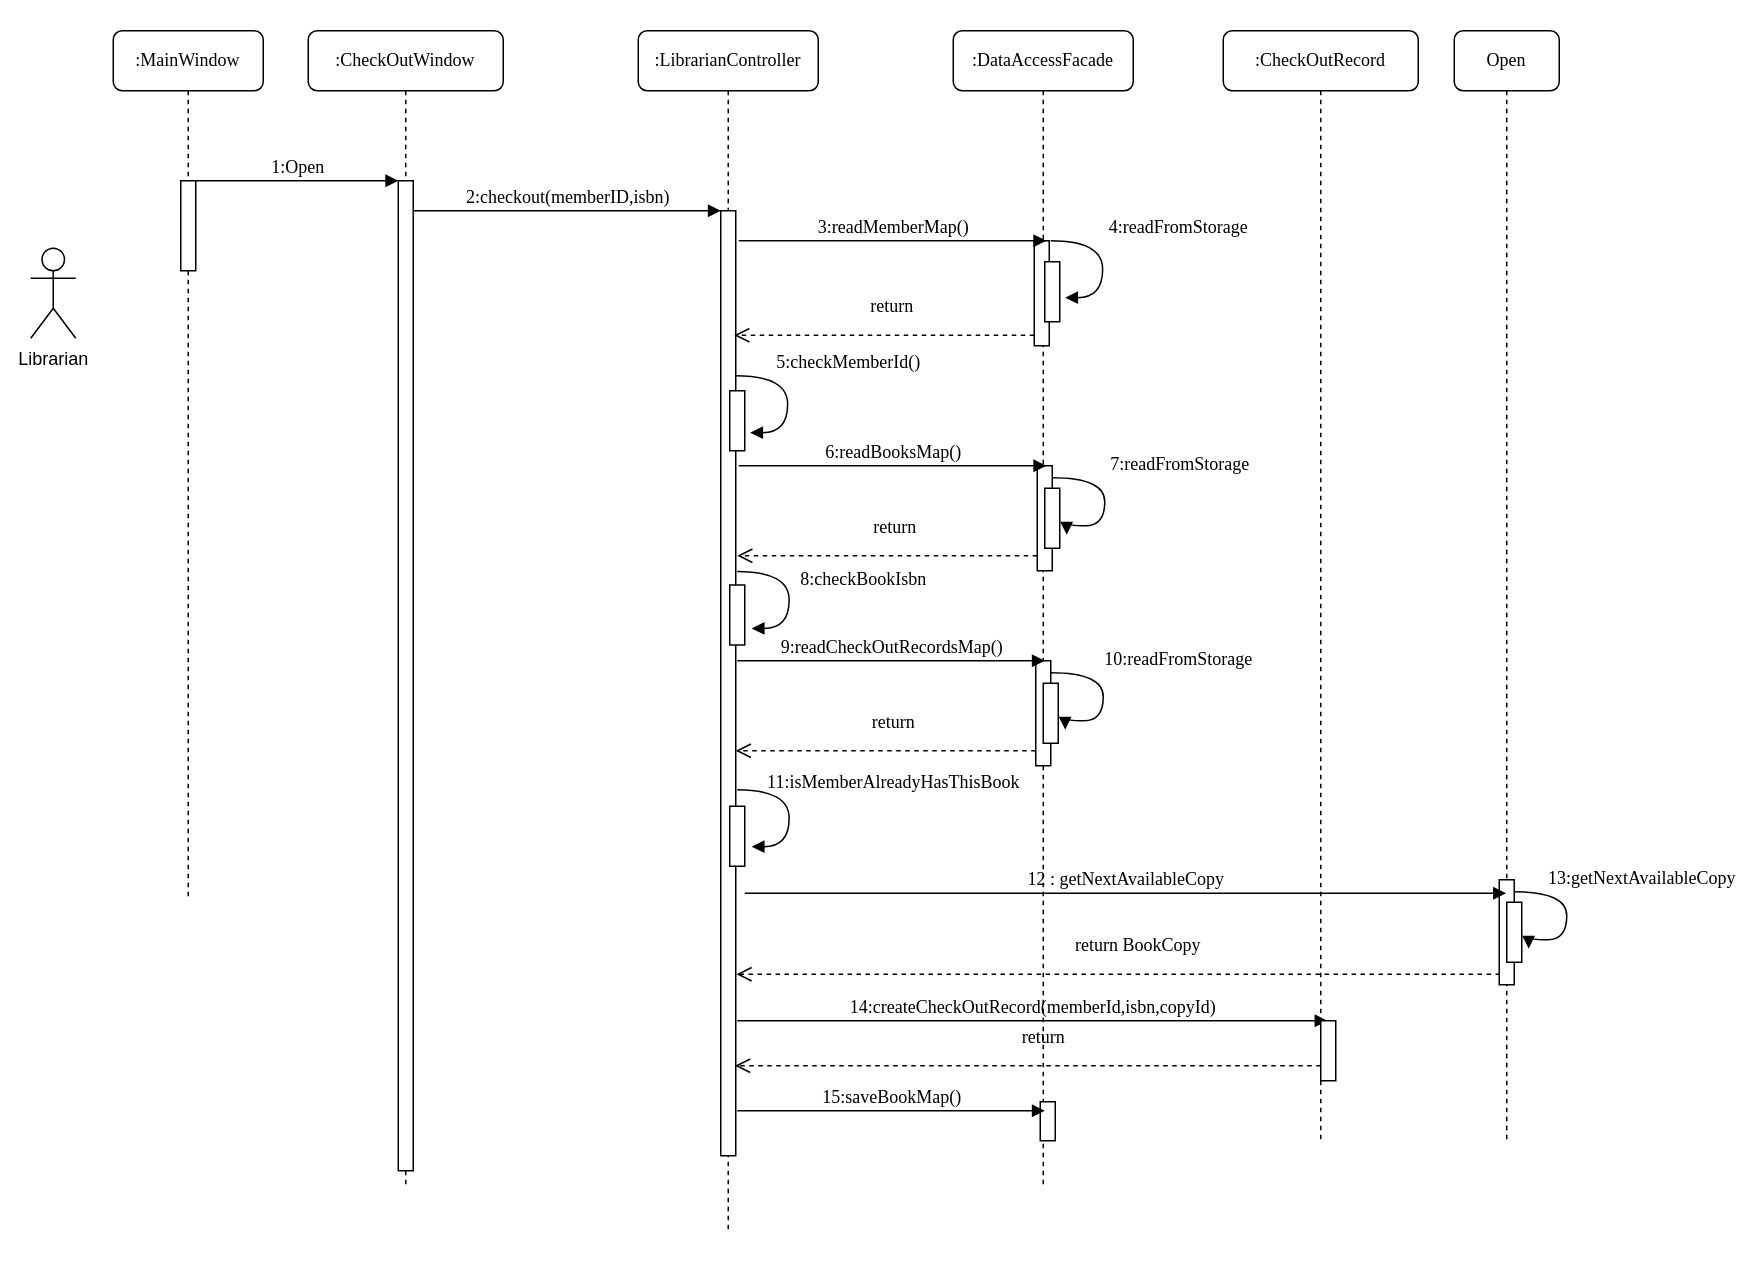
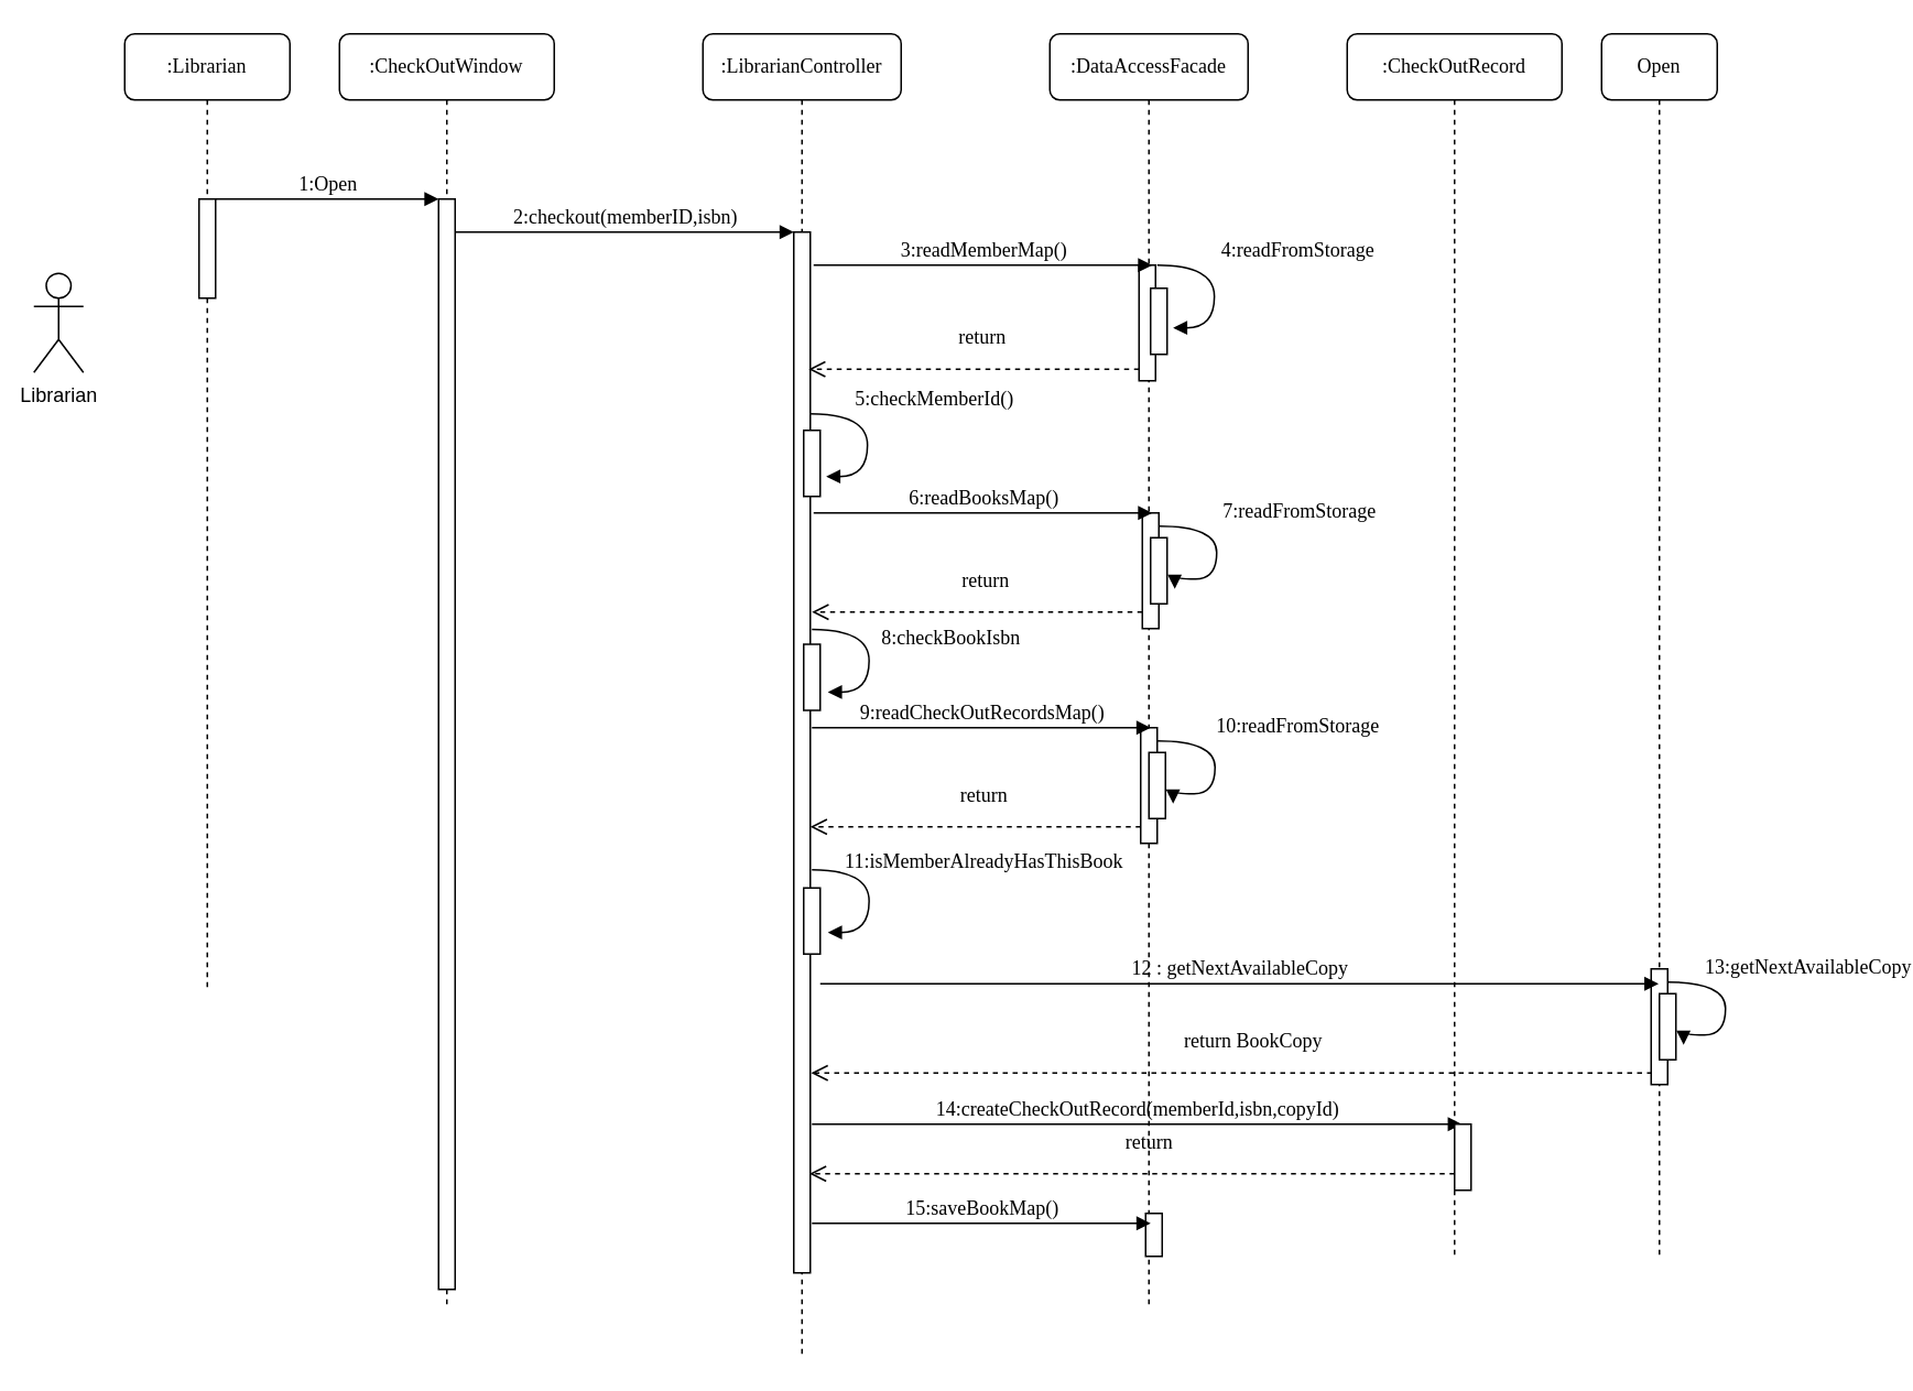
- <mxCell id="20" value=":MainWindow" style="shape=umlLifeline;perimeter=lifelinePerimeter;whiteSpace=wrap;html=1;container=1;collapsible=0;recursiveResize=0;outlineConnect=0;rounded=1;shadow=0;comic=0;labelBackgroundColor=none;strokeWidth=1;fontFamily=Verdana;fontSize=12;align=center;" parent="1" vertex="1"><mxGeometry x="75" y="20" width="100" height="580" as="geometry" /></mxCell>
+ <mxCell id="20" value=":Librarian" style="shape=umlLifeline;perimeter=lifelinePerimeter;whiteSpace=wrap;html=1;container=1;collapsible=0;recursiveResize=0;outlineConnect=0;rounded=1;shadow=0;comic=0;labelBackgroundColor=none;strokeWidth=1;fontFamily=Verdana;fontSize=12;align=center;" parent="1" vertex="1"><mxGeometry x="75" y="20" width="100" height="580" as="geometry" /></mxCell>
